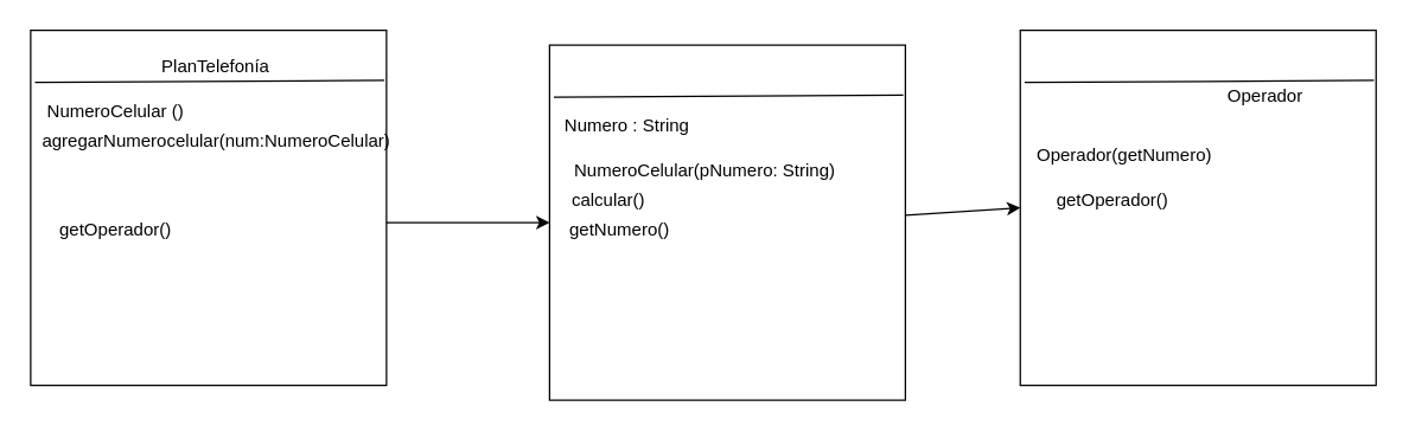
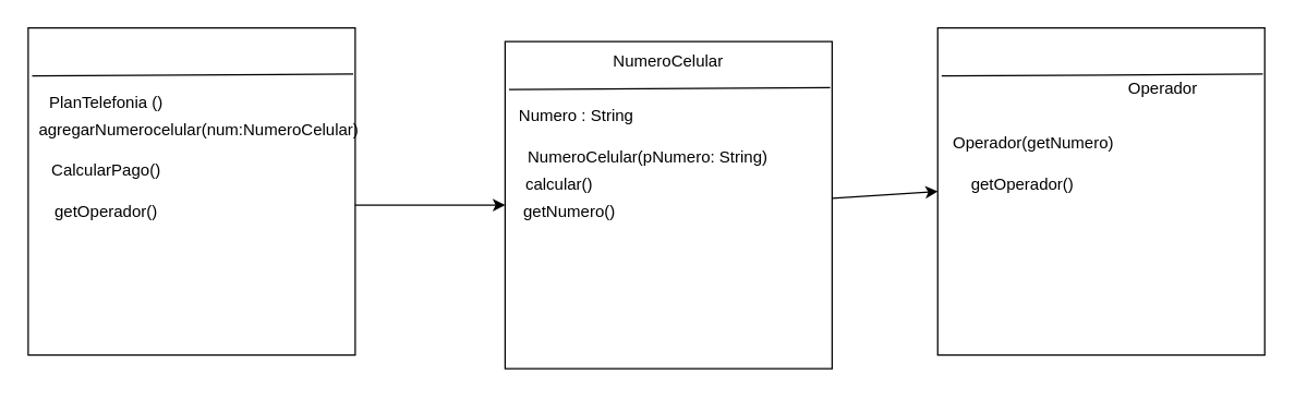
- <mxCell id="3" value="PlanTelefonía" style="text;html=1;strokeColor=none;fillColor=none;align=center;verticalAlign=middle;whiteSpace=wrap;rounded=0;" vertex="1" parent="1"><mxGeometry x="115" y="30" width="60" height="30" as="geometry" /></mxCell>
+ <mxCell id="10" value="NumeroCelular" style="text;html=1;strokeColor=none;fillColor=none;align=center;verticalAlign=middle;whiteSpace=wrap;rounded=0;" vertex="1" parent="1"><mxGeometry x="460" y="30" width="60" height="30" as="geometry" /></mxCell>
- <mxCell id="4" value="NumeroCelular ()" style="text;html=1;strokeColor=none;fillColor=none;align=center;verticalAlign=middle;whiteSpace=wrap;rounded=0;" vertex="1" parent="1"><mxGeometry x="20" y="60" width="115" height="30" as="geometry" /></mxCell>
+ <mxCell id="4" value="PlanTelefonia ()" style="text;html=1;strokeColor=none;fillColor=none;align=center;verticalAlign=middle;whiteSpace=wrap;rounded=0;" vertex="1" parent="1"><mxGeometry x="20" y="60" width="115" height="30" as="geometry" /></mxCell>
+ <mxCell id="7" value="CalcularPago()" style="text;html=1;strokeColor=none;fillColor=none;align=center;verticalAlign=middle;whiteSpace=wrap;rounded=0;" vertex="1" parent="1"><mxGeometry x="20" y="110" width="115" height="30" as="geometry" /></mxCell>
